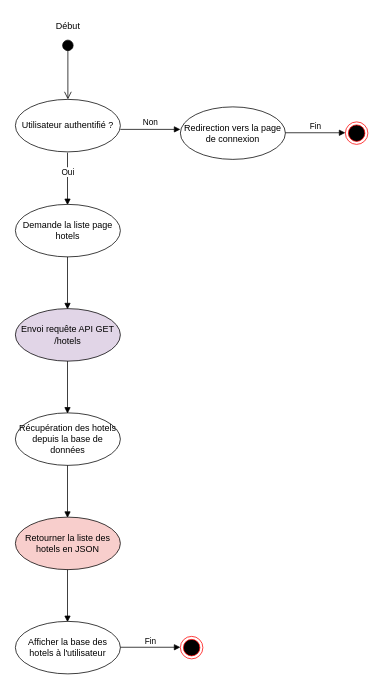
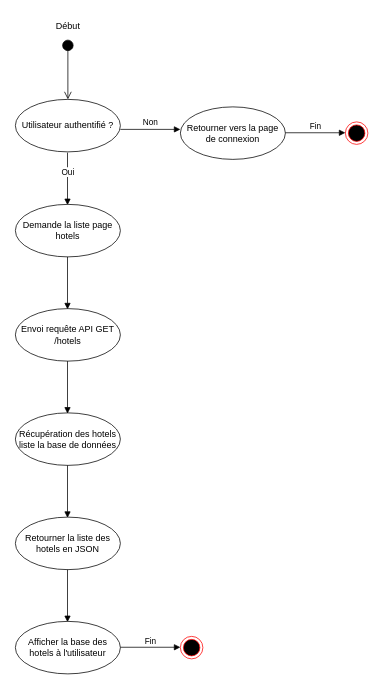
- <mxCell id="6" value="Redirection vers la page de connexion" style="ellipse;whiteSpace=wrap;html=1;" vertex="1" parent="1"><mxGeometry x="240" y="142" width="140" height="70" as="geometry" /></mxCell>
+ <mxCell id="6" value="Retourner vers la page de connexion" style="ellipse;whiteSpace=wrap;html=1;" vertex="1" parent="1"><mxGeometry x="240" y="142" width="140" height="70" as="geometry" /></mxCell>
- <mxCell id="12" value="Envoi requête API GET /hotels" style="ellipse;whiteSpace=wrap;html=1;fillColor=#e1d5e7;" vertex="1" parent="1"><mxGeometry x="20" y="411" width="140" height="70" as="geometry" /></mxCell>
+ <mxCell id="12" value="Envoi requête API GET /hotels" style="ellipse;whiteSpace=wrap;html=1;" vertex="1" parent="1"><mxGeometry x="20" y="411" width="140" height="70" as="geometry" /></mxCell>
- <mxCell id="14" value="Récupération des hotels depuis la base de données" style="ellipse;whiteSpace=wrap;html=1;" vertex="1" parent="1"><mxGeometry x="20" y="550" width="140" height="70" as="geometry" /></mxCell>
+ <mxCell id="14" value="Récupération des hotels liste la base de données" style="ellipse;whiteSpace=wrap;html=1;" vertex="1" parent="1"><mxGeometry x="20" y="550" width="140" height="70" as="geometry" /></mxCell>
- <mxCell id="16" value="Retourner la liste des hotels en JSON" style="ellipse;whiteSpace=wrap;html=1;fillColor=#f8cecc;" vertex="1" parent="1"><mxGeometry x="20" y="689" width="140" height="70" as="geometry" /></mxCell>
+ <mxCell id="16" value="Retourner la liste des hotels en JSON" style="ellipse;whiteSpace=wrap;html=1;" vertex="1" parent="1"><mxGeometry x="20" y="689" width="140" height="70" as="geometry" /></mxCell>
